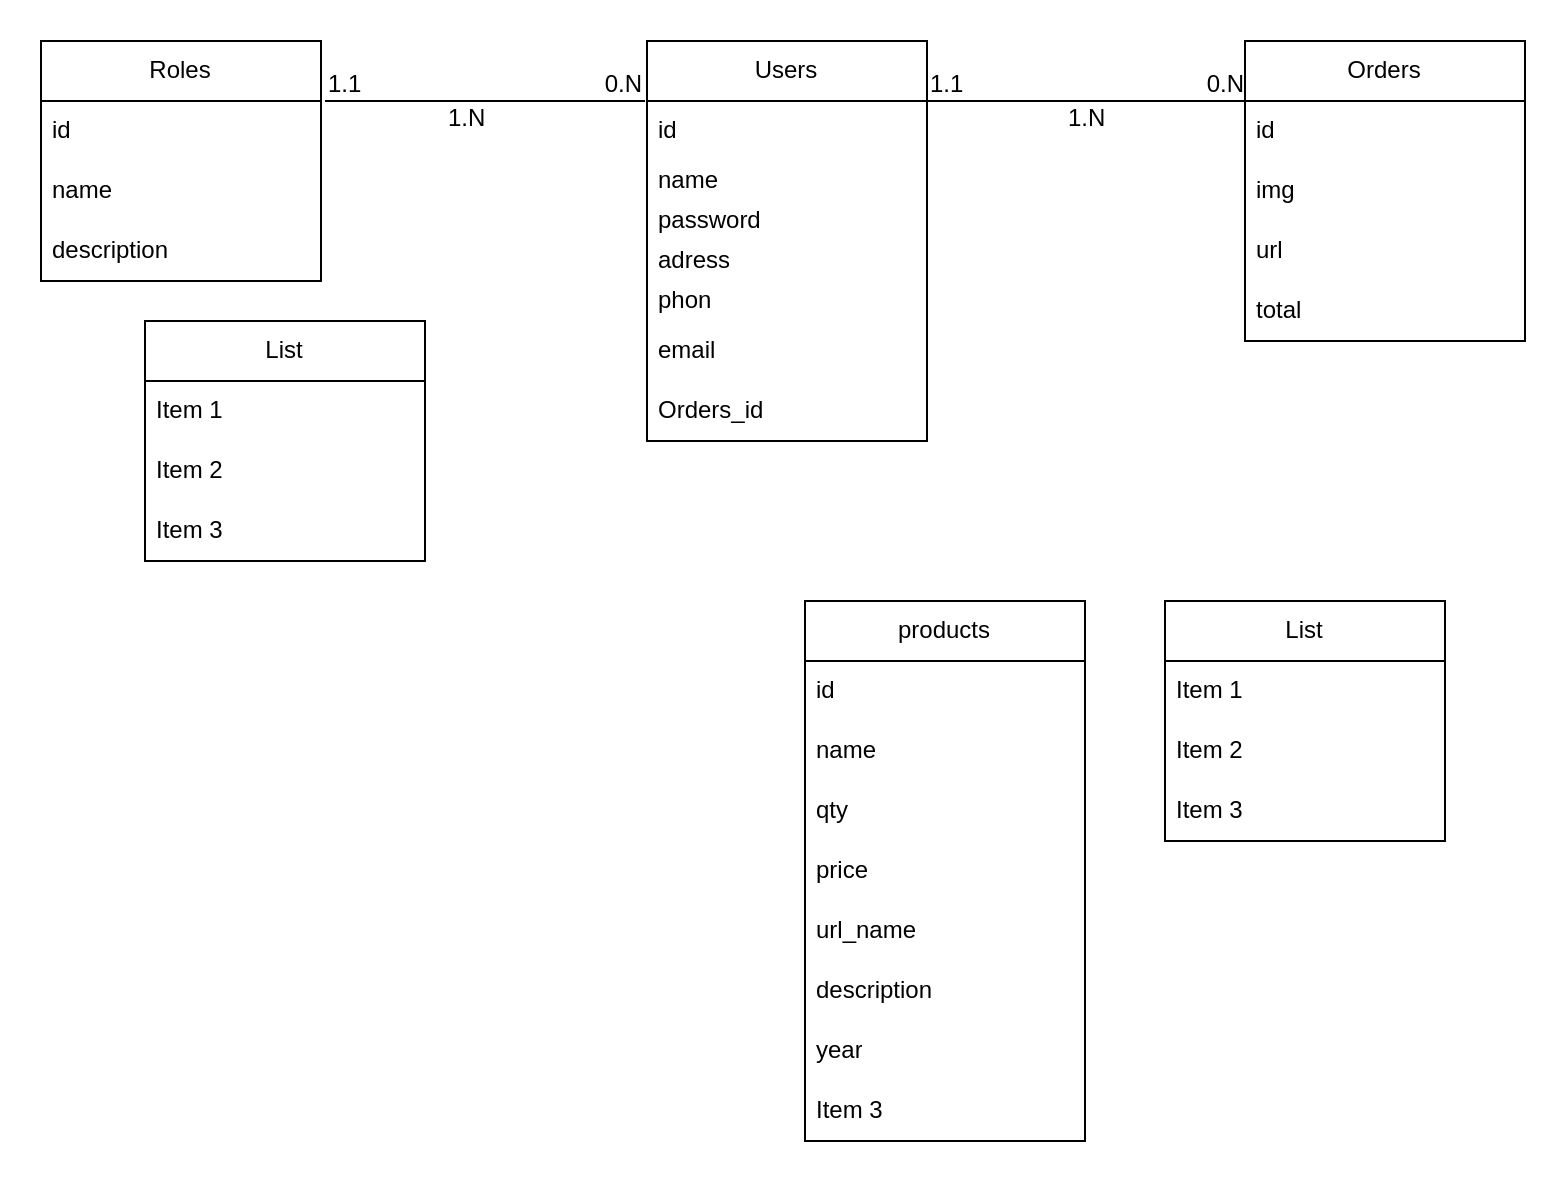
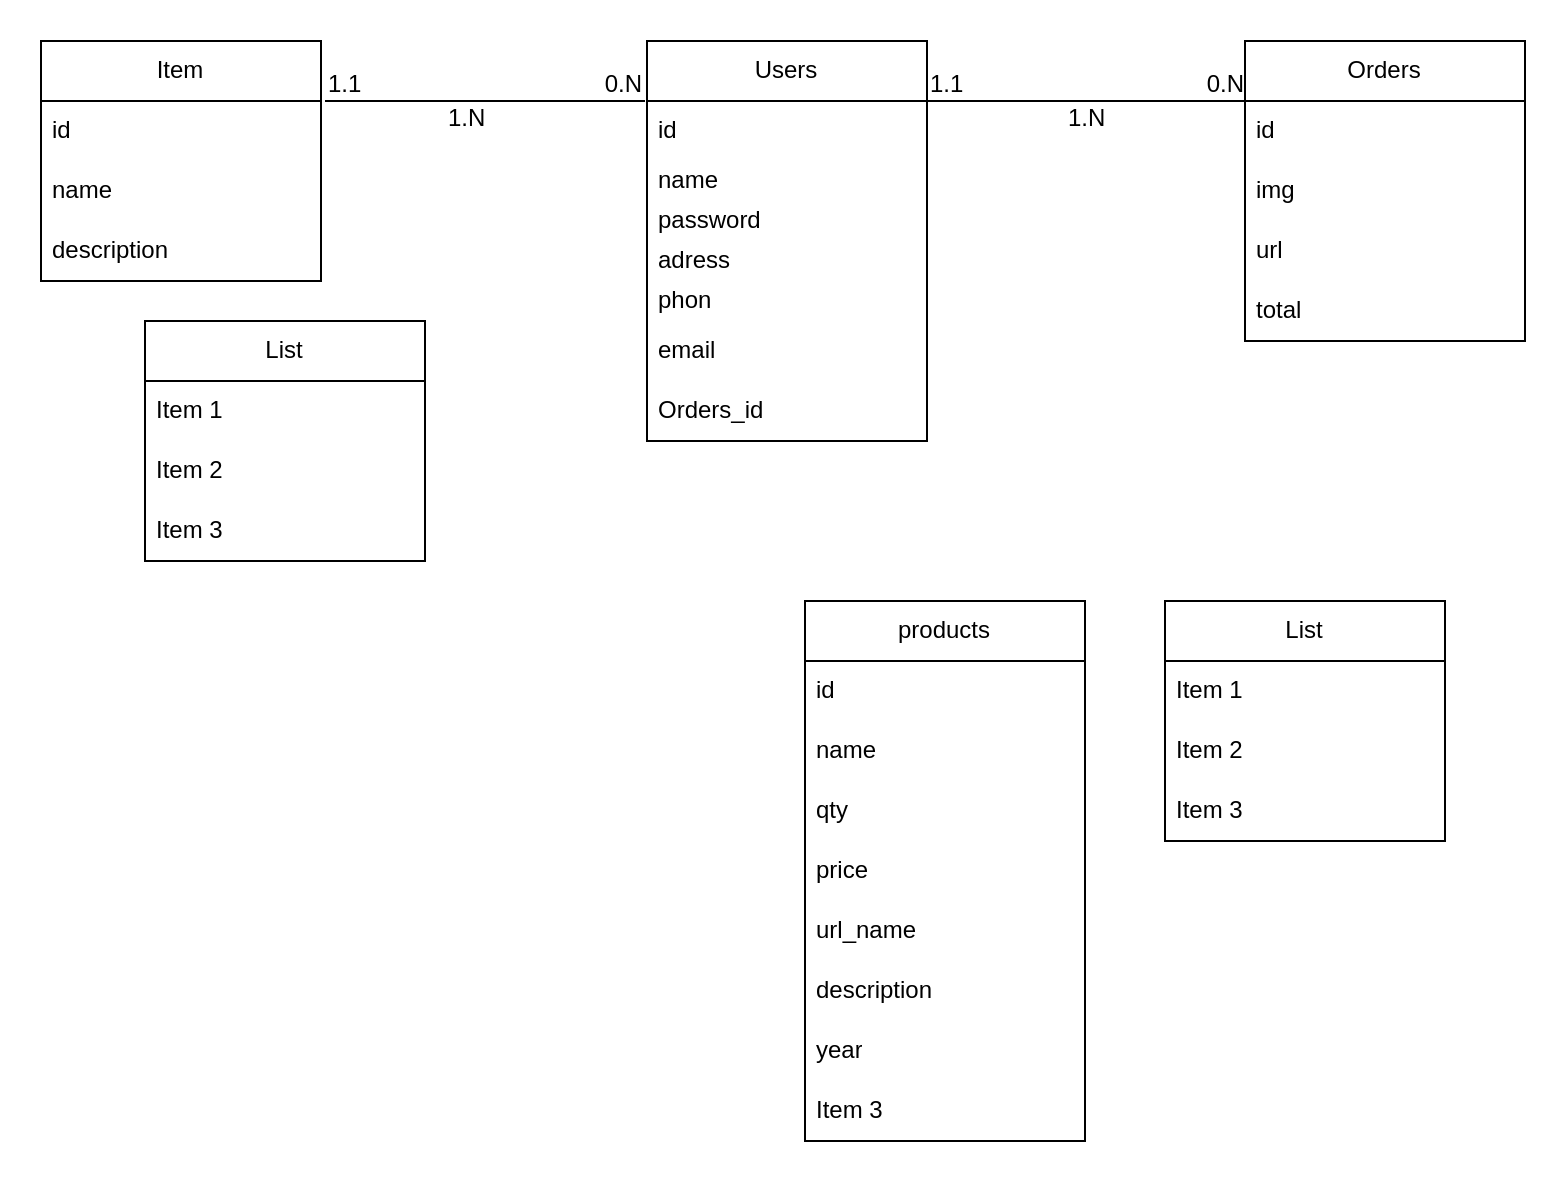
- <mxCell id="2" value="Roles" style="swimlane;fontStyle=0;childLayout=stackLayout;horizontal=1;startSize=30;horizontalStack=0;resizeParent=1;resizeParentMax=0;resizeLast=0;collapsible=1;marginBottom=0;whiteSpace=wrap;html=1;" vertex="1" parent="1"><mxGeometry x="20" y="20" width="140" height="120" as="geometry" /></mxCell>
+ <mxCell id="2" value="Item" style="swimlane;fontStyle=0;childLayout=stackLayout;horizontal=1;startSize=30;horizontalStack=0;resizeParent=1;resizeParentMax=0;resizeLast=0;collapsible=1;marginBottom=0;whiteSpace=wrap;html=1;" vertex="1" parent="1"><mxGeometry x="20" y="20" width="140" height="120" as="geometry" /></mxCell>
